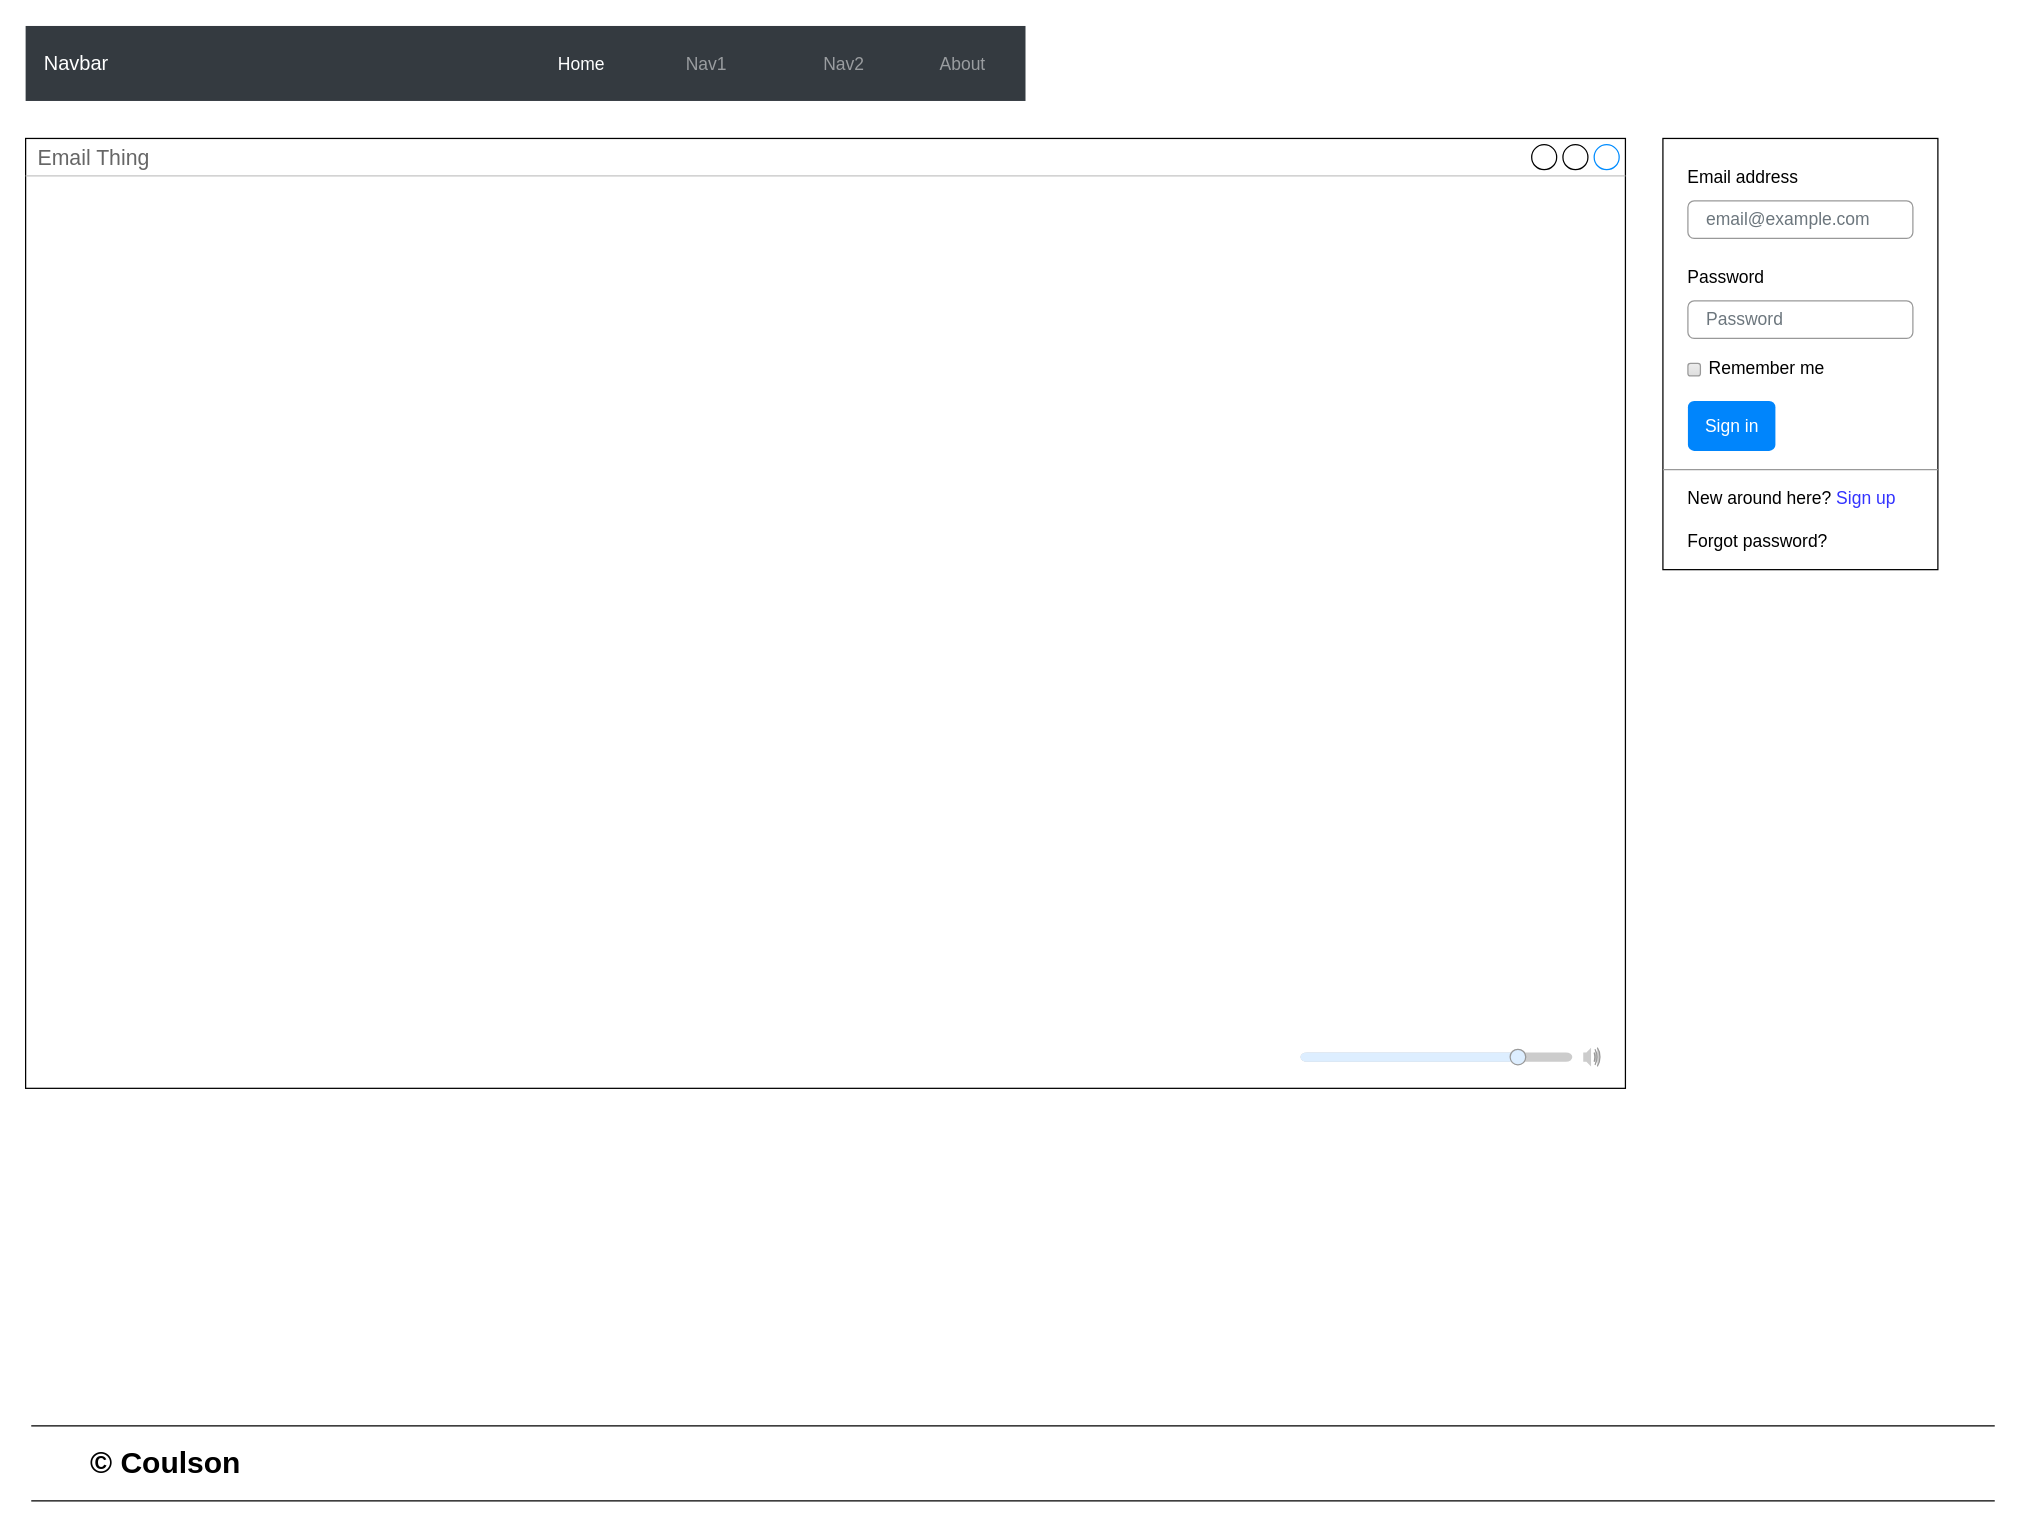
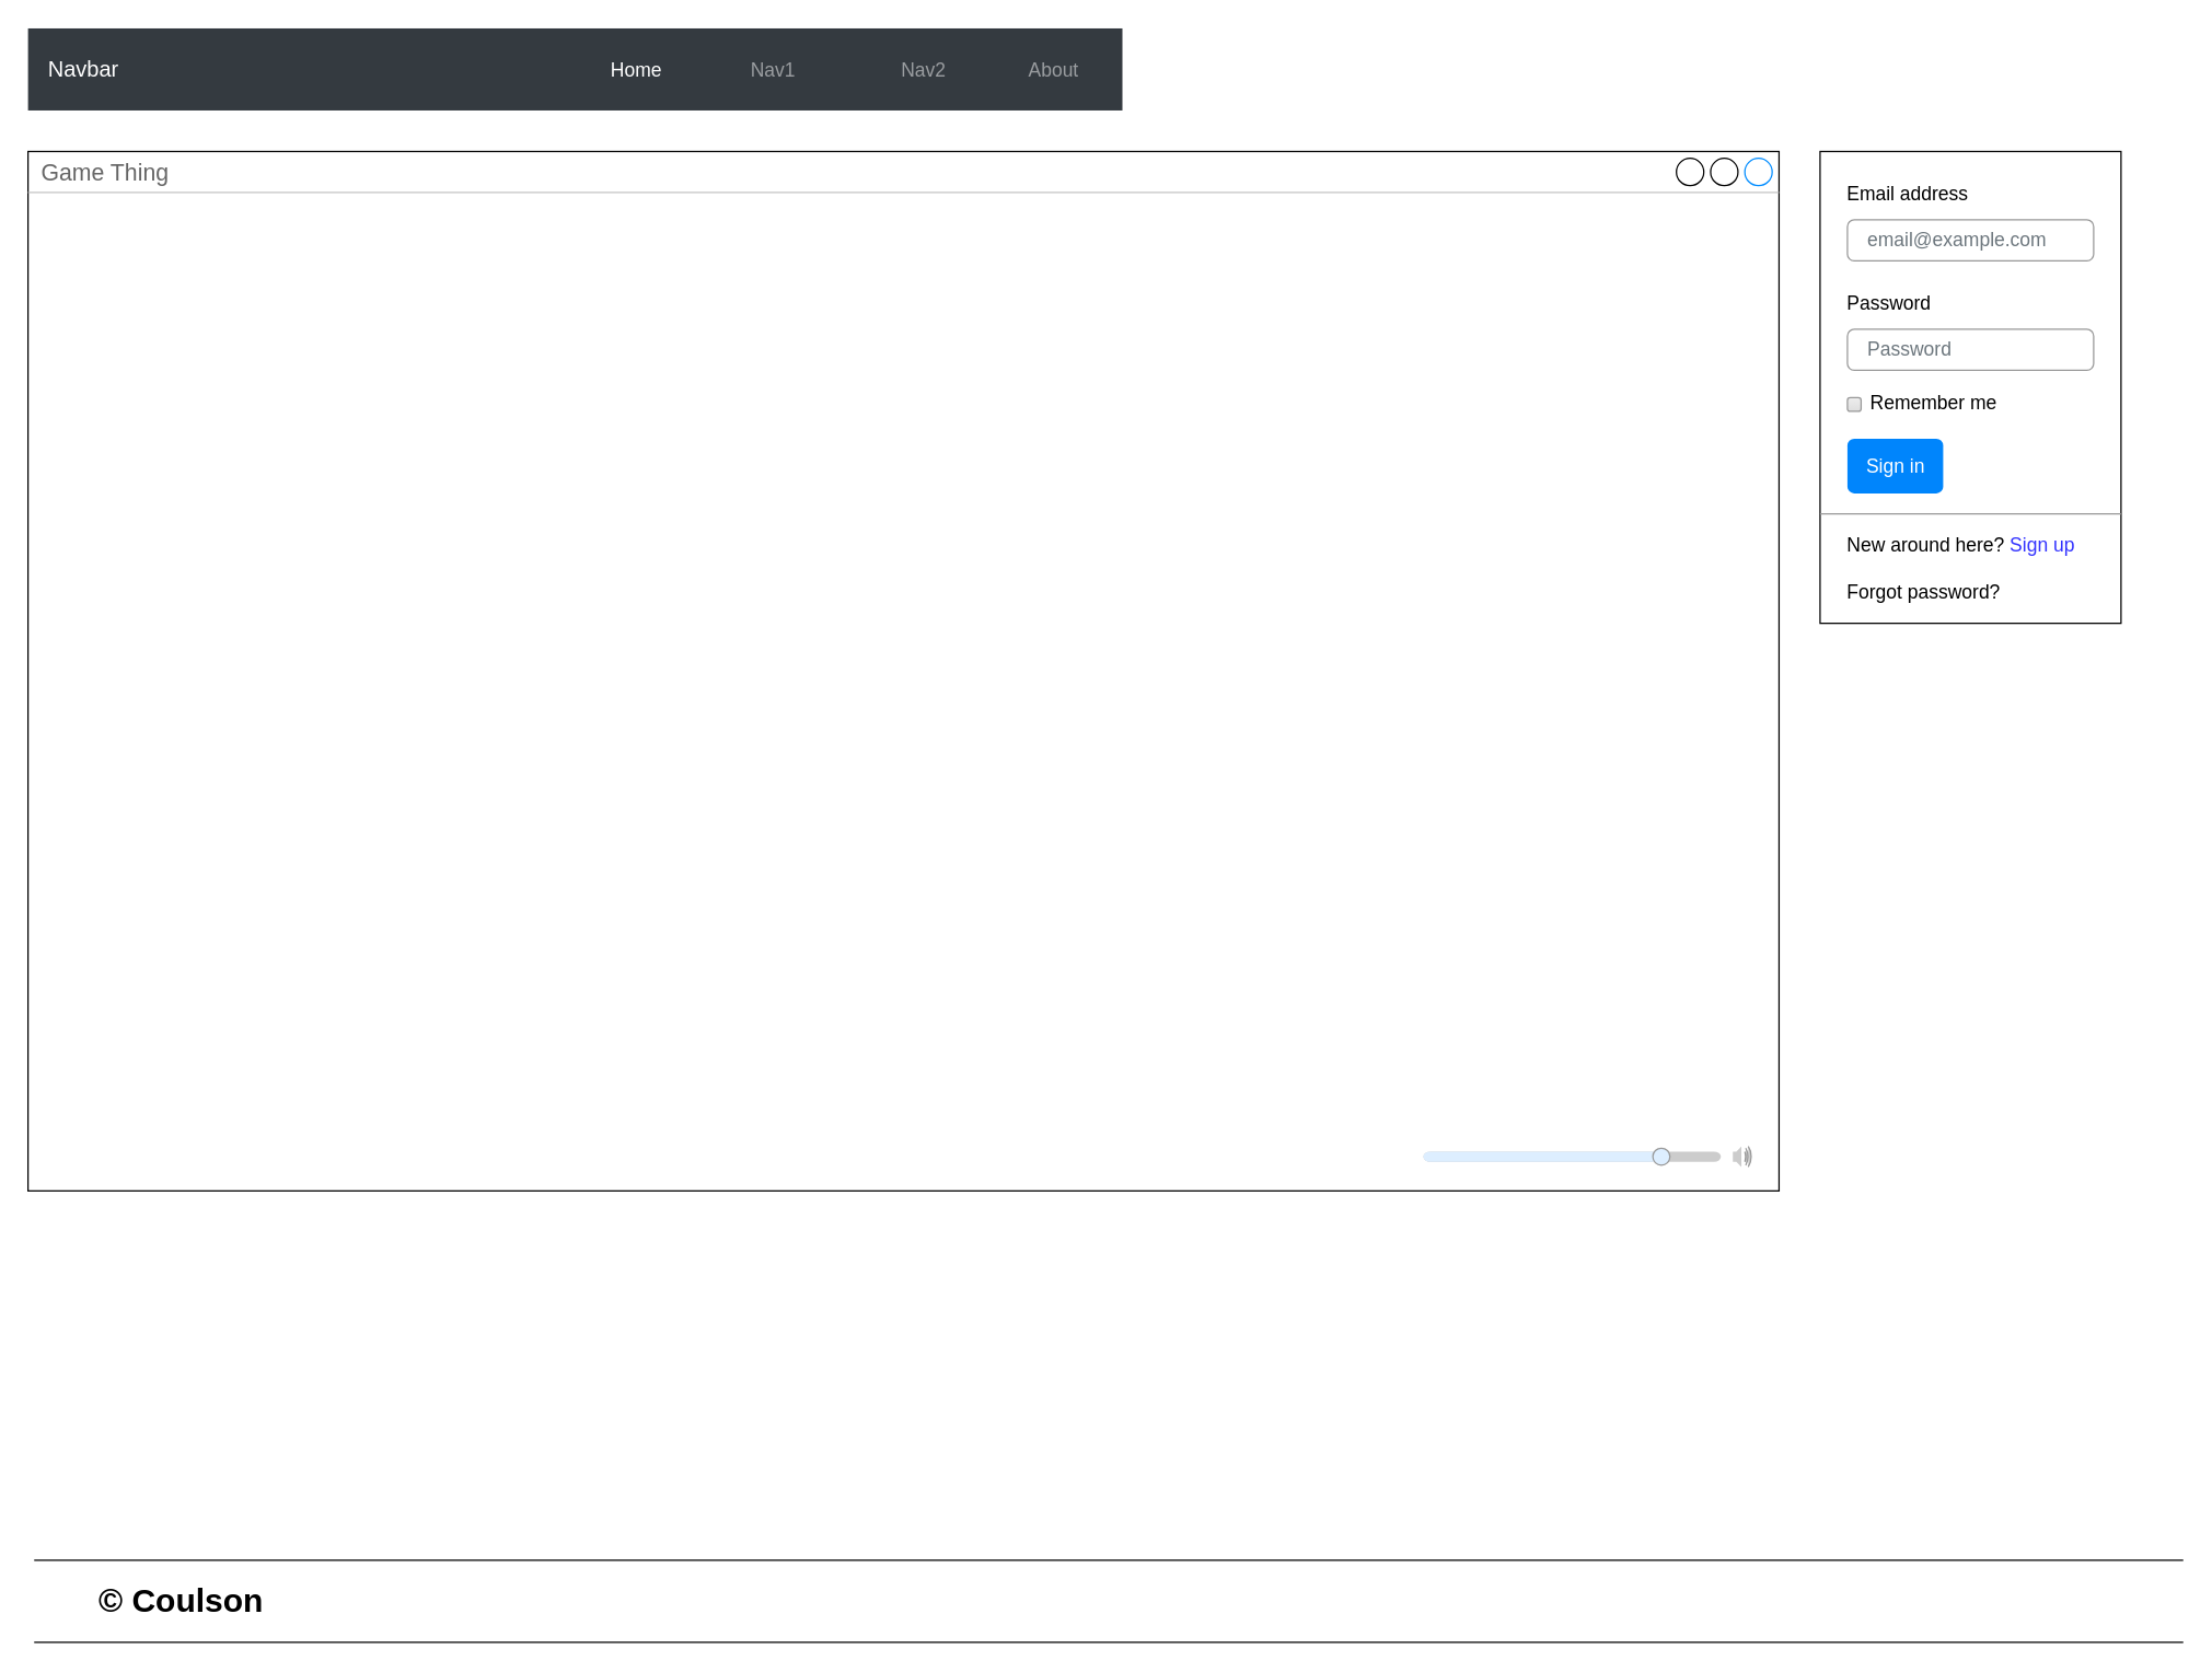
- <mxCell id="3" value="Email Thing&lt;br&gt;" style="strokeWidth=1;shadow=0;dashed=0;align=center;html=1;shape=mxgraph.mockup.containers.window;align=left;verticalAlign=top;spacingLeft=8;strokeColor2=#008cff;strokeColor3=#c4c4c4;fontColor=#666666;mainText=;fontSize=17;labelBackgroundColor=none;glass=0;gradientColor=none;" vertex="1" parent="1"><mxGeometry x="20" y="110" width="1280" height="760" as="geometry" /></mxCell>
+ <mxCell id="3" value="Game Thing&lt;br&gt;" style="strokeWidth=1;shadow=0;dashed=0;align=center;html=1;shape=mxgraph.mockup.containers.window;align=left;verticalAlign=top;spacingLeft=8;strokeColor2=#008cff;strokeColor3=#c4c4c4;fontColor=#666666;mainText=;fontSize=17;labelBackgroundColor=none;glass=0;gradientColor=none;" vertex="1" parent="1"><mxGeometry x="20" y="110" width="1280" height="760" as="geometry" /></mxCell>
